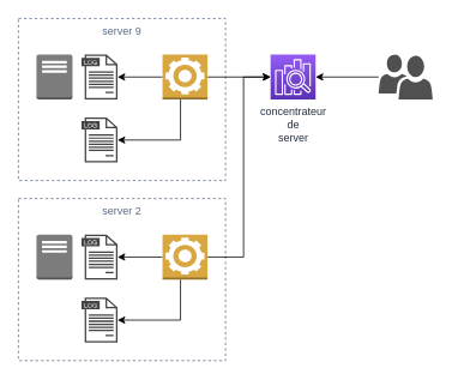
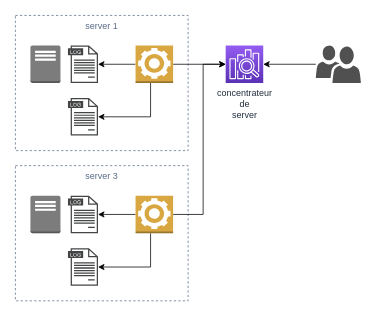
- <mxCell id="2" value="server 9" style="fillColor=none;strokeColor=#5A6C86;dashed=1;verticalAlign=top;fontStyle=0;fontColor=#5A6C86;" vertex="1" parent="1"><mxGeometry x="20" y="20" width="230" height="180" as="geometry" /></mxCell>
+ <mxCell id="2" value="server 1" style="fillColor=none;strokeColor=#5A6C86;dashed=1;verticalAlign=top;fontStyle=0;fontColor=#5A6C86;" vertex="1" parent="1"><mxGeometry x="20" y="20" width="230" height="180" as="geometry" /></mxCell>
- <mxCell id="13" value="server 2" style="fillColor=none;strokeColor=#5A6C86;dashed=1;verticalAlign=top;fontStyle=0;fontColor=#5A6C86;" vertex="1" parent="1"><mxGeometry x="20" y="220" width="230" height="180" as="geometry" /></mxCell>
+ <mxCell id="13" value="server 3" style="fillColor=none;strokeColor=#5A6C86;dashed=1;verticalAlign=top;fontStyle=0;fontColor=#5A6C86;" vertex="1" parent="1"><mxGeometry x="20" y="220" width="230" height="180" as="geometry" /></mxCell>
